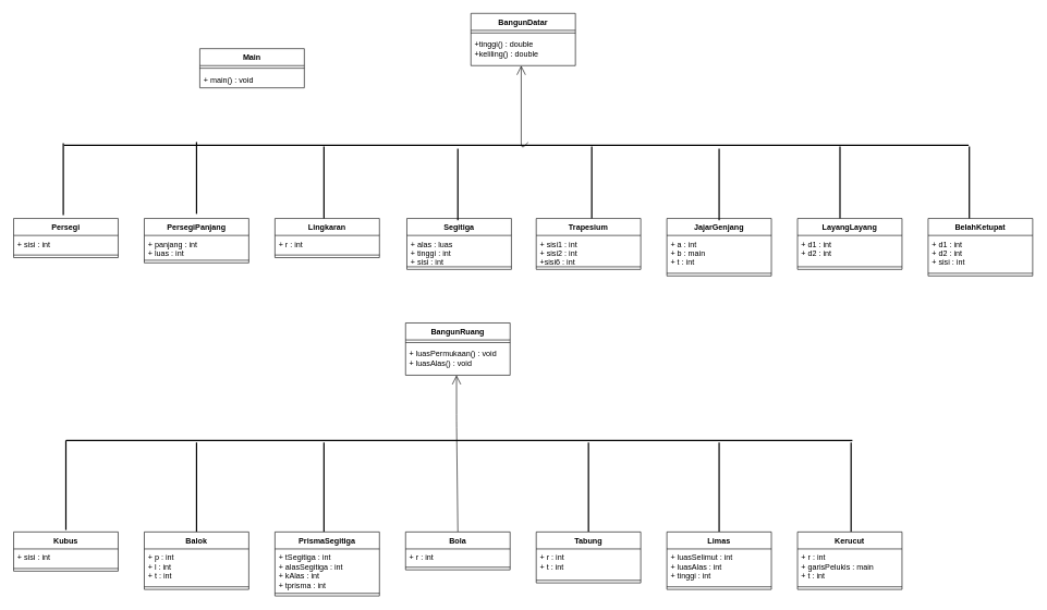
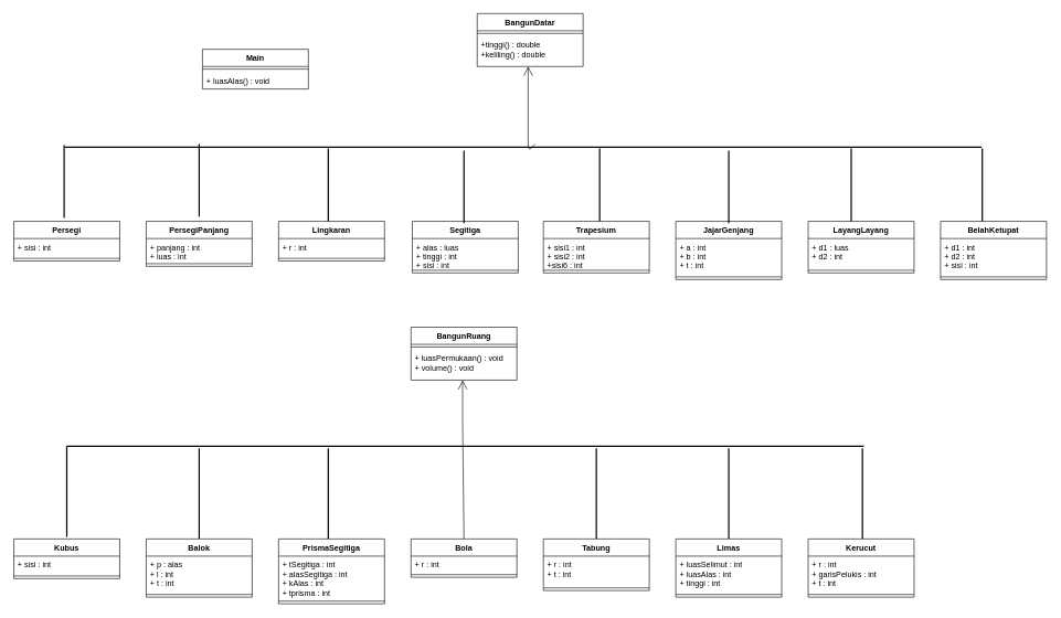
- <mxCell id="73" value="+ main() : void" style="text;strokeColor=none;fillColor=none;align=left;verticalAlign=top;spacingLeft=4;spacingRight=4;overflow=hidden;rotatable=0;points=[[0,0.5],[1,0.5]];portConstraint=eastwest;" parent="71" vertex="1"><mxGeometry y="34" width="160" height="26" as="geometry" /></mxCell>
+ <mxCell id="73" value="+ luasAlas() : void" style="text;strokeColor=none;fillColor=none;align=left;verticalAlign=top;spacingLeft=4;spacingRight=4;overflow=hidden;rotatable=0;points=[[0,0.5],[1,0.5]];portConstraint=eastwest;" parent="71" vertex="1"><mxGeometry y="34" width="160" height="26" as="geometry" /></mxCell>
- <mxCell id="53" value="+ a : int&#10;+ b : main&#10;+ t : int&#10;" style="text;strokeColor=none;fillColor=none;align=left;verticalAlign=top;spacingLeft=4;spacingRight=4;overflow=hidden;rotatable=0;points=[[0,0.5],[1,0.5]];portConstraint=eastwest;" parent="52" vertex="1"><mxGeometry y="26" width="160" height="54" as="geometry" /></mxCell>
+ <mxCell id="53" value="+ a : int&#10;+ b : int&#10;+ t : int&#10;" style="text;strokeColor=none;fillColor=none;align=left;verticalAlign=top;spacingLeft=4;spacingRight=4;overflow=hidden;rotatable=0;points=[[0,0.5],[1,0.5]];portConstraint=eastwest;" parent="52" vertex="1"><mxGeometry y="26" width="160" height="54" as="geometry" /></mxCell>
- <mxCell id="56" value="+ d1 : int&#10;+ d2 : int" style="text;strokeColor=none;fillColor=none;align=left;verticalAlign=top;spacingLeft=4;spacingRight=4;overflow=hidden;rotatable=0;points=[[0,0.5],[1,0.5]];portConstraint=eastwest;" parent="55" vertex="1"><mxGeometry y="26" width="160" height="44" as="geometry" /></mxCell>
+ <mxCell id="56" value="+ d1 : luas&#10;+ d2 : int" style="text;strokeColor=none;fillColor=none;align=left;verticalAlign=top;spacingLeft=4;spacingRight=4;overflow=hidden;rotatable=0;points=[[0,0.5],[1,0.5]];portConstraint=eastwest;" parent="55" vertex="1"><mxGeometry y="26" width="160" height="44" as="geometry" /></mxCell>
- <mxCell id="36" value="+ luasPermukaan() : void&#10;+ luasAlas() : void" style="text;strokeColor=none;fillColor=none;align=left;verticalAlign=top;spacingLeft=4;spacingRight=4;overflow=hidden;rotatable=0;points=[[0,0.5],[1,0.5]];portConstraint=eastwest;" vertex="1" parent="34"><mxGeometry y="34" width="160" height="46" as="geometry" /></mxCell>
+ <mxCell id="36" value="+ luasPermukaan() : void&#10;+ volume() : void" style="text;strokeColor=none;fillColor=none;align=left;verticalAlign=top;spacingLeft=4;spacingRight=4;overflow=hidden;rotatable=0;points=[[0,0.5],[1,0.5]];portConstraint=eastwest;" vertex="1" parent="34"><mxGeometry y="34" width="160" height="46" as="geometry" /></mxCell>
- <mxCell id="17" value="+ p : int&#10;+ l : int&#10;+ t : int" style="text;strokeColor=none;fillColor=none;align=left;verticalAlign=top;spacingLeft=4;spacingRight=4;overflow=hidden;rotatable=0;points=[[0,0.5],[1,0.5]];portConstraint=eastwest;" vertex="1" parent="16"><mxGeometry y="26" width="160" height="54" as="geometry" /></mxCell>
+ <mxCell id="17" value="+ p : alas&#10;+ l : int&#10;+ t : int" style="text;strokeColor=none;fillColor=none;align=left;verticalAlign=top;spacingLeft=4;spacingRight=4;overflow=hidden;rotatable=0;points=[[0,0.5],[1,0.5]];portConstraint=eastwest;" vertex="1" parent="16"><mxGeometry y="26" width="160" height="54" as="geometry" /></mxCell>
- <mxCell id="32" value="+ r : int&#10;+ garisPelukis : main&#10;+ t : int" style="text;strokeColor=none;fillColor=none;align=left;verticalAlign=top;spacingLeft=4;spacingRight=4;overflow=hidden;rotatable=0;points=[[0,0.5],[1,0.5]];portConstraint=eastwest;" vertex="1" parent="31"><mxGeometry y="26" width="160" height="54" as="geometry" /></mxCell>
+ <mxCell id="32" value="+ r : int&#10;+ garisPelukis : int&#10;+ t : int" style="text;strokeColor=none;fillColor=none;align=left;verticalAlign=top;spacingLeft=4;spacingRight=4;overflow=hidden;rotatable=0;points=[[0,0.5],[1,0.5]];portConstraint=eastwest;" vertex="1" parent="31"><mxGeometry y="26" width="160" height="54" as="geometry" /></mxCell>
